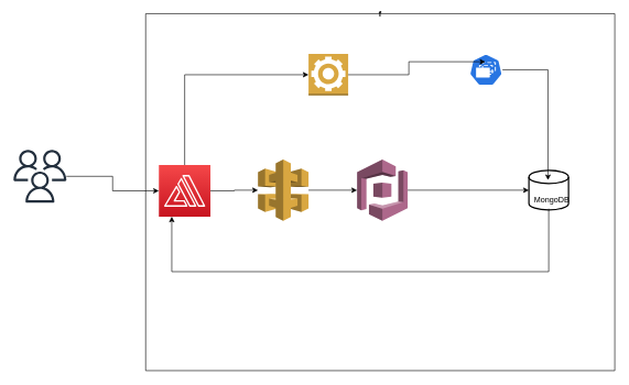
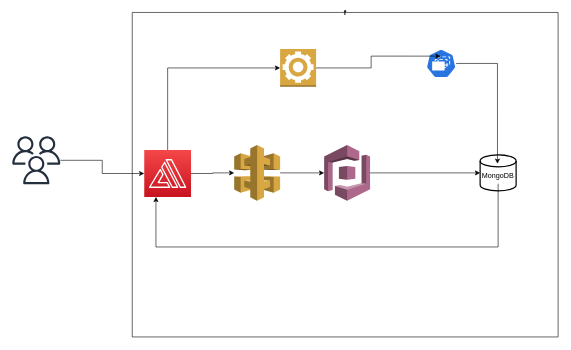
- <mxCell id="12" value="MongoDB" style="text;strokeColor=none;align=center;fillColor=none;html=1;verticalAlign=middle;whiteSpace=wrap;rounded=0;" vertex="1" parent="2"><mxGeometry x="595" y="270" width="40" height="25.5" as="geometry" /></mxCell>
+ <mxCell id="12" value="MongoDB" style="text;strokeColor=none;align=center;fillColor=none;html=1;verticalAlign=middle;whiteSpace=wrap;rounded=0;" vertex="1" parent="2"><mxGeometry x="590" y="260" width="40" height="25.5" as="geometry" /></mxCell>
